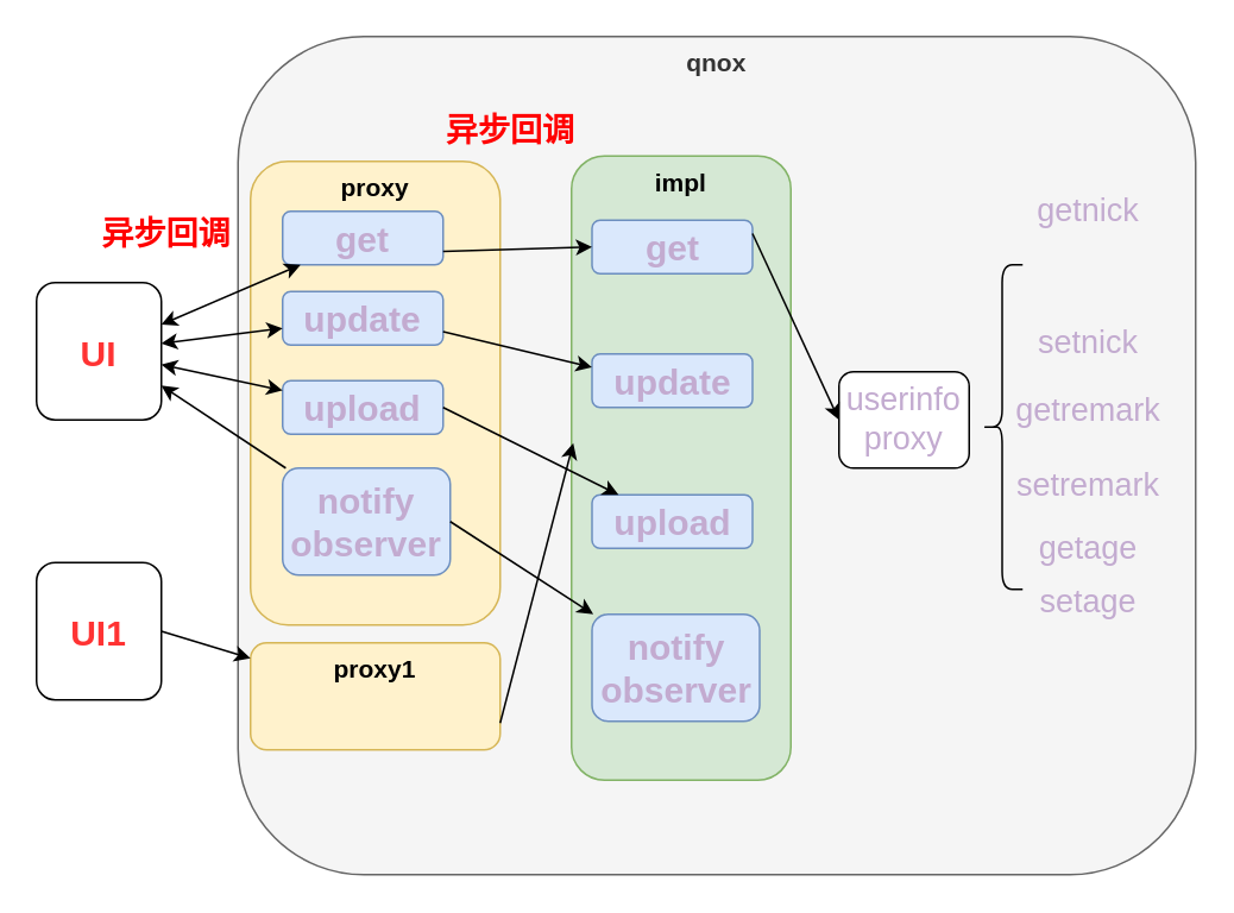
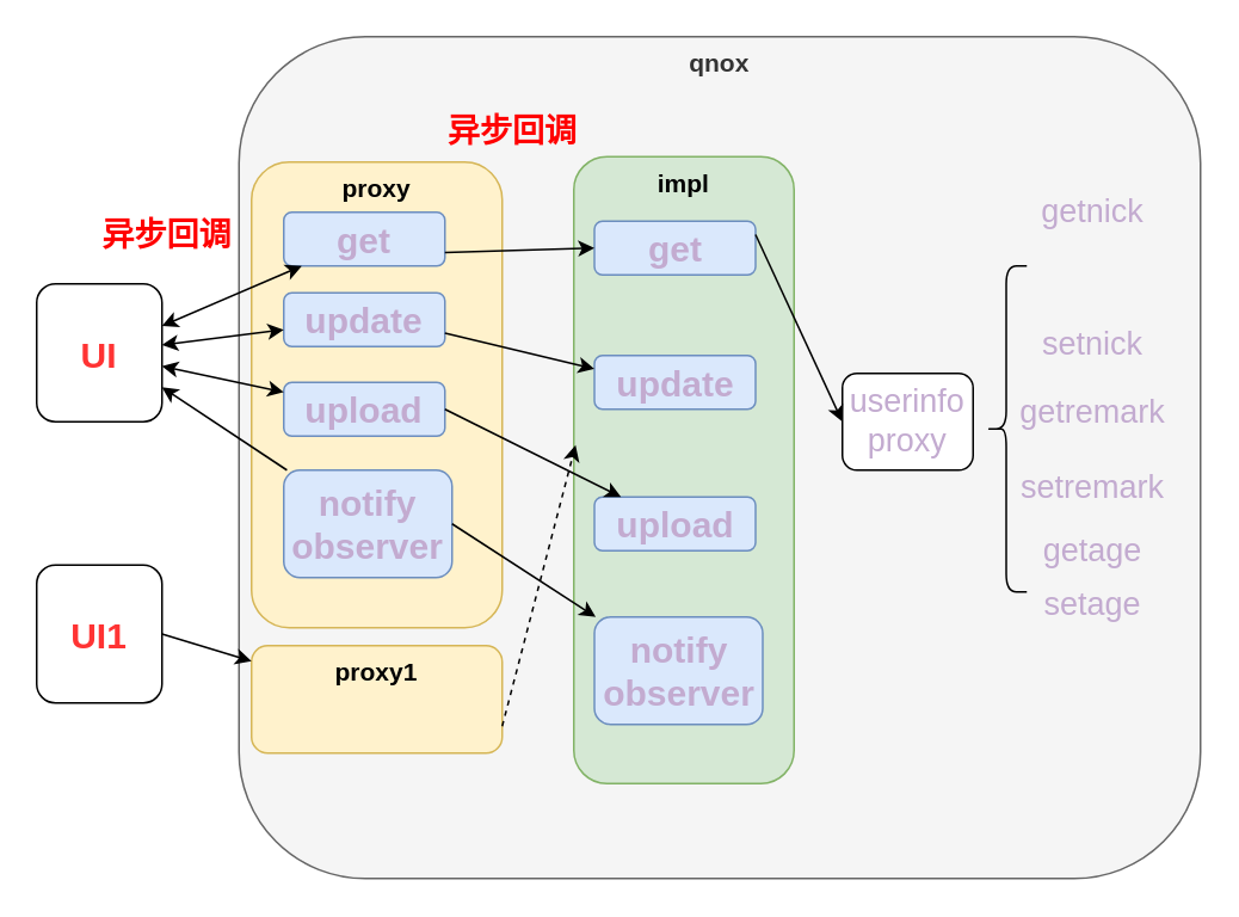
- <mxCell id="28" value="" style="endArrow=classic;html=1;fontSize=18;fontColor=#C3ABD0;exitX=1;exitY=0.75;exitDx=0;exitDy=0;entryX=0.008;entryY=0.46;entryDx=0;entryDy=0;entryPerimeter=0;" edge="1" parent="2" source="8" target="9"><mxGeometry width="50" height="50" relative="1" as="geometry"><mxPoint x="147" y="410" as="sourcePoint" /><mxPoint x="197" y="360" as="targetPoint" /></mxGeometry></mxCell>
+ <mxCell id="28" value="" style="endArrow=classic;html=1;fontSize=18;fontColor=#C3ABD0;exitX=1;exitY=0.75;exitDx=0;exitDy=0;entryX=0.008;entryY=0.46;entryDx=0;entryDy=0;entryPerimeter=0;dashed=1;" edge="1" parent="2" source="8" target="9"><mxGeometry width="50" height="50" relative="1" as="geometry"><mxPoint x="147" y="410" as="sourcePoint" /><mxPoint x="197" y="360" as="targetPoint" /></mxGeometry></mxCell>
